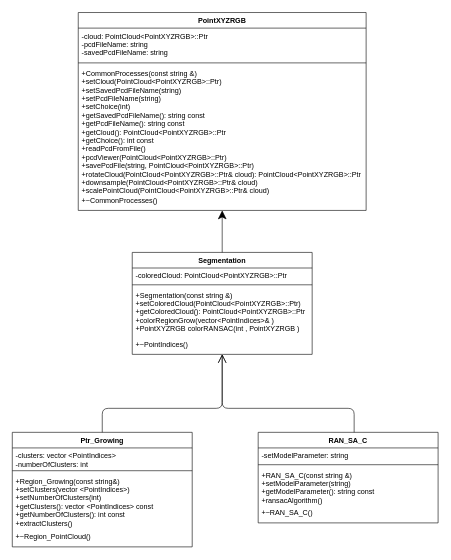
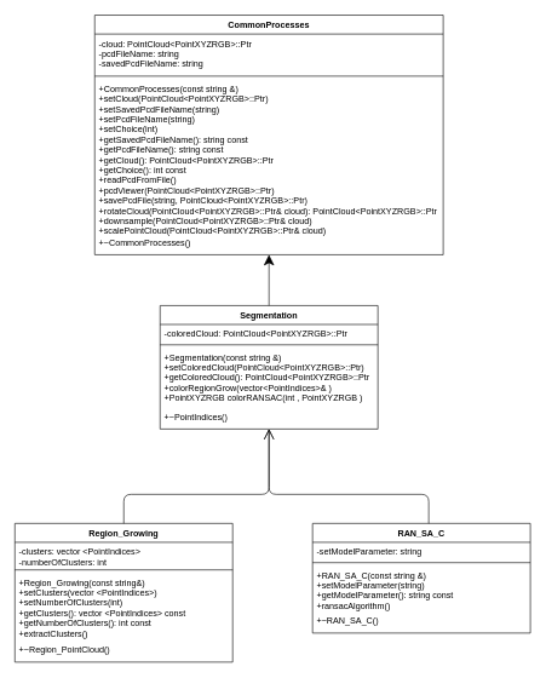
- <mxCell id="2" value="PointXYZRGB" style="swimlane;fontStyle=1;align=center;verticalAlign=top;childLayout=stackLayout;horizontal=1;startSize=26;horizontalStack=0;resizeParent=1;resizeLast=0;collapsible=1;marginBottom=0;rounded=0;shadow=0;strokeWidth=1;" vertex="1" parent="1"><mxGeometry x="130" y="20" width="480" height="330" as="geometry"><mxRectangle x="130" y="380" width="160" height="26" as="alternateBounds" /></mxGeometry></mxCell>
+ <mxCell id="2" value="CommonProcesses" style="swimlane;fontStyle=1;align=center;verticalAlign=top;childLayout=stackLayout;horizontal=1;startSize=26;horizontalStack=0;resizeParent=1;resizeLast=0;collapsible=1;marginBottom=0;rounded=0;shadow=0;strokeWidth=1;" vertex="1" parent="1"><mxGeometry x="130" y="20" width="480" height="330" as="geometry"><mxRectangle x="130" y="380" width="160" height="26" as="alternateBounds" /></mxGeometry></mxCell>
- <mxCell id="7" value="Ptr_Growing" style="swimlane;fontStyle=1;align=center;verticalAlign=top;childLayout=stackLayout;horizontal=1;startSize=26;horizontalStack=0;resizeParent=1;resizeLast=0;collapsible=1;marginBottom=0;rounded=0;shadow=0;strokeWidth=1;" vertex="1" parent="1"><mxGeometry x="20" y="720" width="300" height="191" as="geometry"><mxRectangle x="130" y="380" width="160" height="26" as="alternateBounds" /></mxGeometry></mxCell>
+ <mxCell id="7" value="Region_Growing" style="swimlane;fontStyle=1;align=center;verticalAlign=top;childLayout=stackLayout;horizontal=1;startSize=26;horizontalStack=0;resizeParent=1;resizeLast=0;collapsible=1;marginBottom=0;rounded=0;shadow=0;strokeWidth=1;" vertex="1" parent="1"><mxGeometry x="20" y="720" width="300" height="191" as="geometry"><mxRectangle x="130" y="380" width="160" height="26" as="alternateBounds" /></mxGeometry></mxCell>
